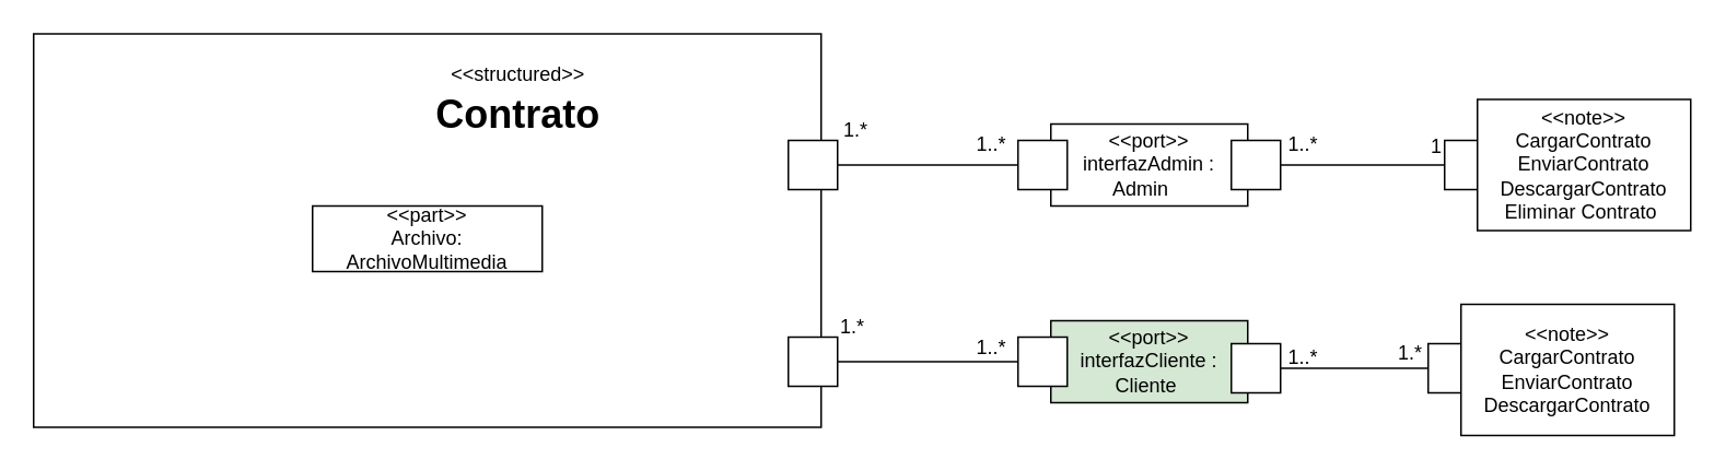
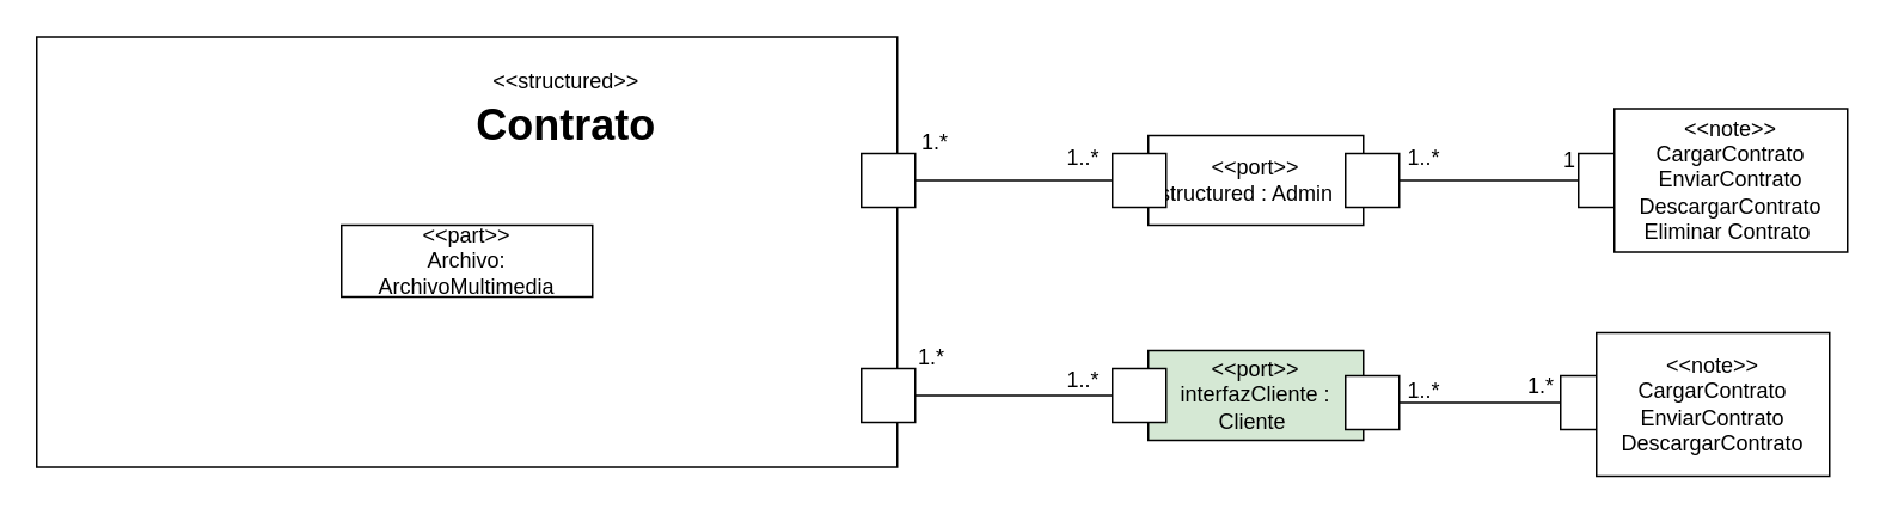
- <mxCell id="10" value="&lt;font style=&quot;vertical-align: inherit;&quot;&gt;&lt;font style=&quot;vertical-align: inherit;&quot;&gt;&amp;lt;&amp;lt;port&amp;gt;&amp;gt;&lt;/font&gt;&lt;/font&gt;&lt;div&gt;interfazAdmin : Admin&amp;nbsp; &amp;nbsp;&lt;/div&gt;" style="html=1;whiteSpace=wrap;" vertex="1" parent="1"><mxGeometry x="640" y="75" width="120" height="50" as="geometry" /></mxCell>
+ <mxCell id="10" value="&lt;font style=&quot;vertical-align: inherit;&quot;&gt;&lt;font style=&quot;vertical-align: inherit;&quot;&gt;&amp;lt;&amp;lt;port&amp;gt;&amp;gt;&lt;/font&gt;&lt;/font&gt;&lt;div&gt;structured : Admin&amp;nbsp; &amp;nbsp;&lt;/div&gt;" style="html=1;whiteSpace=wrap;" vertex="1" parent="1"><mxGeometry x="640" y="75" width="120" height="50" as="geometry" /></mxCell>
